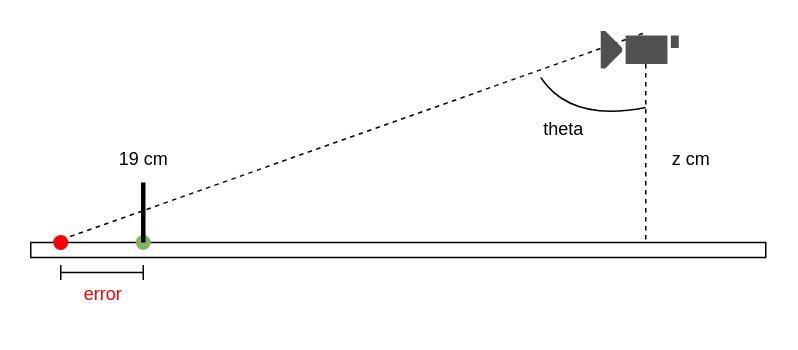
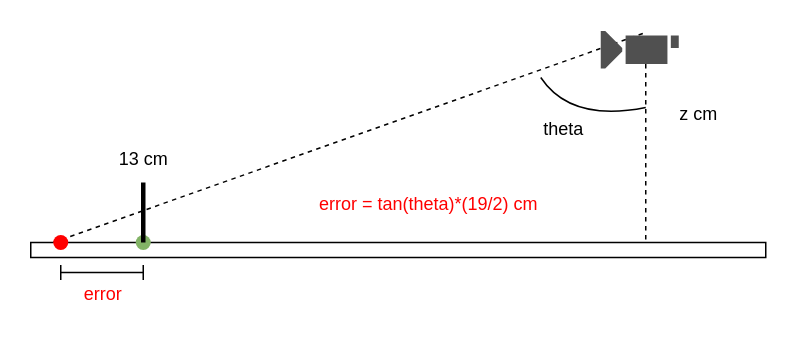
- <mxCell id="8" value="19 cm" style="text;html=1;align=center;verticalAlign=middle;resizable=0;points=[];autosize=1;strokeColor=none;fillColor=none;" vertex="1" parent="1"><mxGeometry x="65" y="91" width="60" height="30" as="geometry" /></mxCell>
+ <mxCell id="8" value="13 cm" style="text;html=1;align=center;verticalAlign=middle;resizable=0;points=[];autosize=1;strokeColor=none;fillColor=none;" vertex="1" parent="1"><mxGeometry x="65" y="91" width="60" height="30" as="geometry" /></mxCell>
- <mxCell id="10" value="z cm" style="text;html=1;align=center;verticalAlign=middle;resizable=0;points=[];autosize=1;strokeColor=none;fillColor=none;" vertex="1" parent="1"><mxGeometry x="435" y="91" width="50" height="30" as="geometry" /></mxCell>
+ <mxCell id="10" value="z cm" style="text;html=1;align=center;verticalAlign=middle;resizable=0;points=[];autosize=1;strokeColor=none;fillColor=none;" vertex="1" parent="1"><mxGeometry x="440" y="61" width="50" height="30" as="geometry" /></mxCell>
+ <mxCell id="17" value="&lt;font color=&quot;#ff0000&quot;&gt;error = tan(theta)*(19/2) cm&lt;/font&gt;" style="text;html=1;align=center;verticalAlign=middle;resizable=0;points=[];autosize=1;strokeColor=none;fillColor=none;" vertex="1" parent="1"><mxGeometry x="200" y="121" width="170" height="30" as="geometry" /></mxCell>
